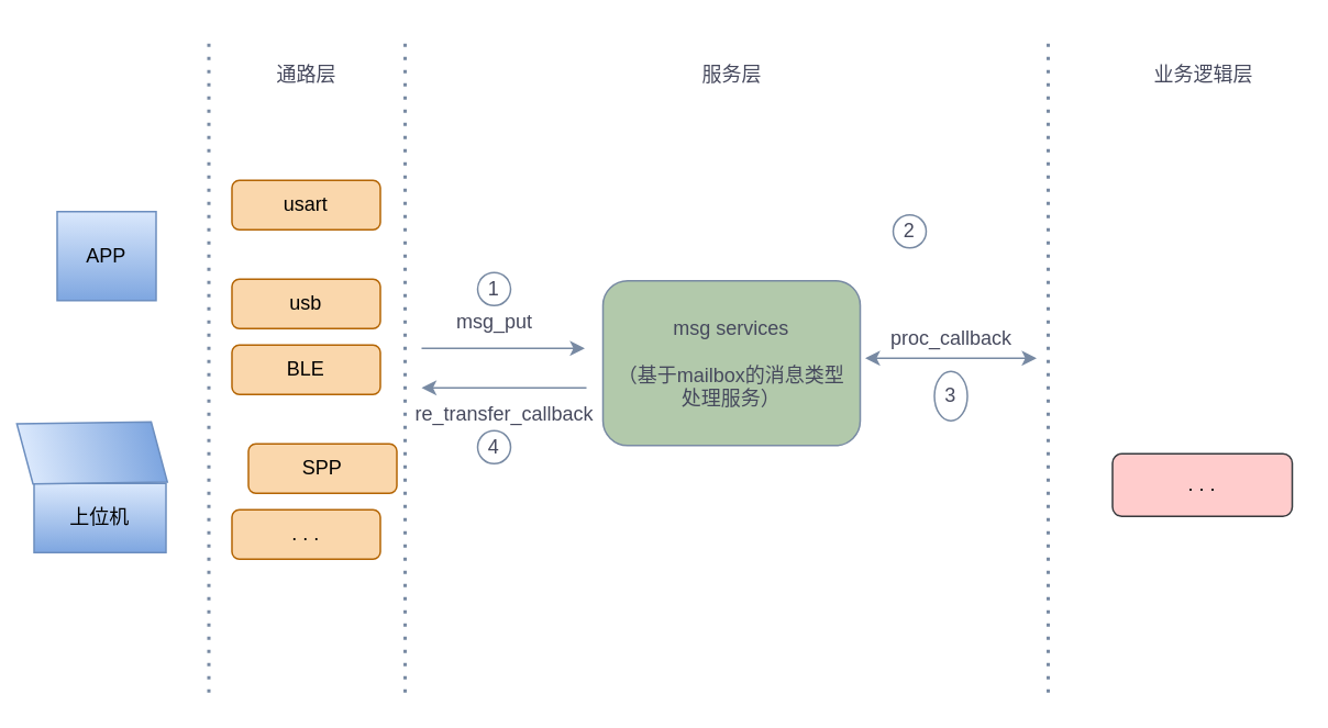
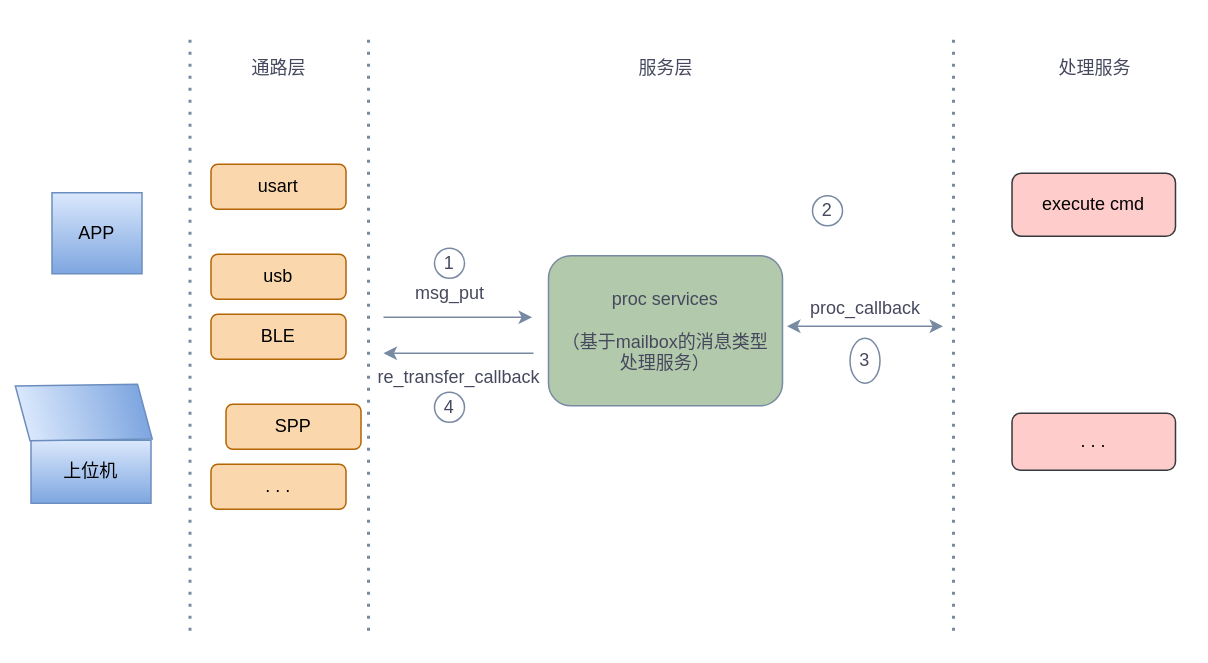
- <mxCell id="28" value="业务逻辑层" style="text;html=1;align=center;verticalAlign=middle;resizable=0;points=[];autosize=1;strokeColor=none;fillColor=none;fontColor=#46495D;" vertex="1" parent="1"><mxGeometry x="688.5" y="35" width="80" height="20" as="geometry" /></mxCell>
+ <mxCell id="28" value="处理服务" style="text;html=1;align=center;verticalAlign=middle;resizable=0;points=[];autosize=1;strokeColor=none;fillColor=none;fontColor=#46495D;" vertex="1" parent="1"><mxGeometry x="688.5" y="35" width="80" height="20" as="geometry" /></mxCell>
+ <mxCell id="15" value="execute cmd" style="rounded=1;whiteSpace=wrap;html=1;sketch=0;fillColor=#ffcccc;strokeColor=#36393d;" vertex="1" parent="1"><mxGeometry x="674" y="115" width="109" height="42" as="geometry" /></mxCell>
- <mxCell id="3" value="msg services&lt;br&gt;&lt;br&gt;（基于mailbox的消息类型&lt;br&gt;处理服务）" style="rounded=1;whiteSpace=wrap;html=1;fillColor=#B2C9AB;strokeColor=#788AA3;fontColor=#46495D;" vertex="1" parent="1"><mxGeometry x="365" y="170" width="156" height="100" as="geometry" /></mxCell>
+ <mxCell id="3" value="proc services&lt;br&gt;&lt;br&gt;（基于mailbox的消息类型&lt;br&gt;处理服务）" style="rounded=1;whiteSpace=wrap;html=1;fillColor=#B2C9AB;strokeColor=#788AA3;fontColor=#46495D;" vertex="1" parent="1"><mxGeometry x="365" y="170" width="156" height="100" as="geometry" /></mxCell>
